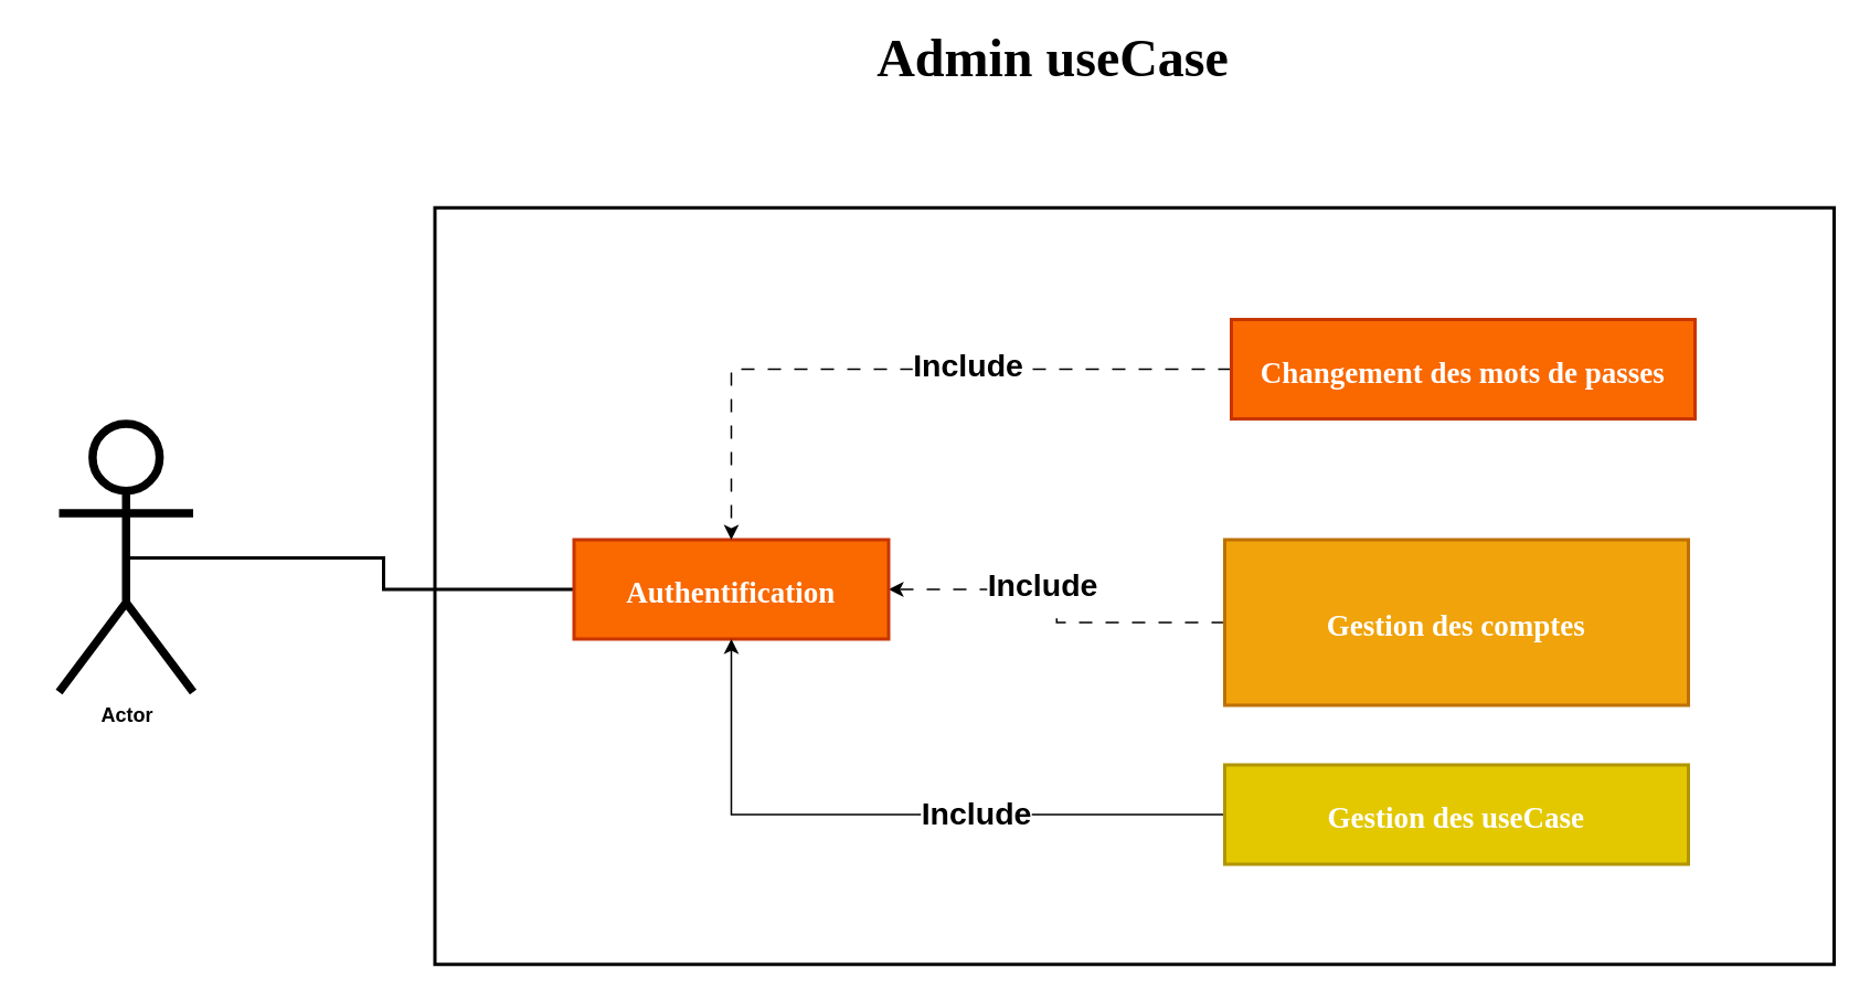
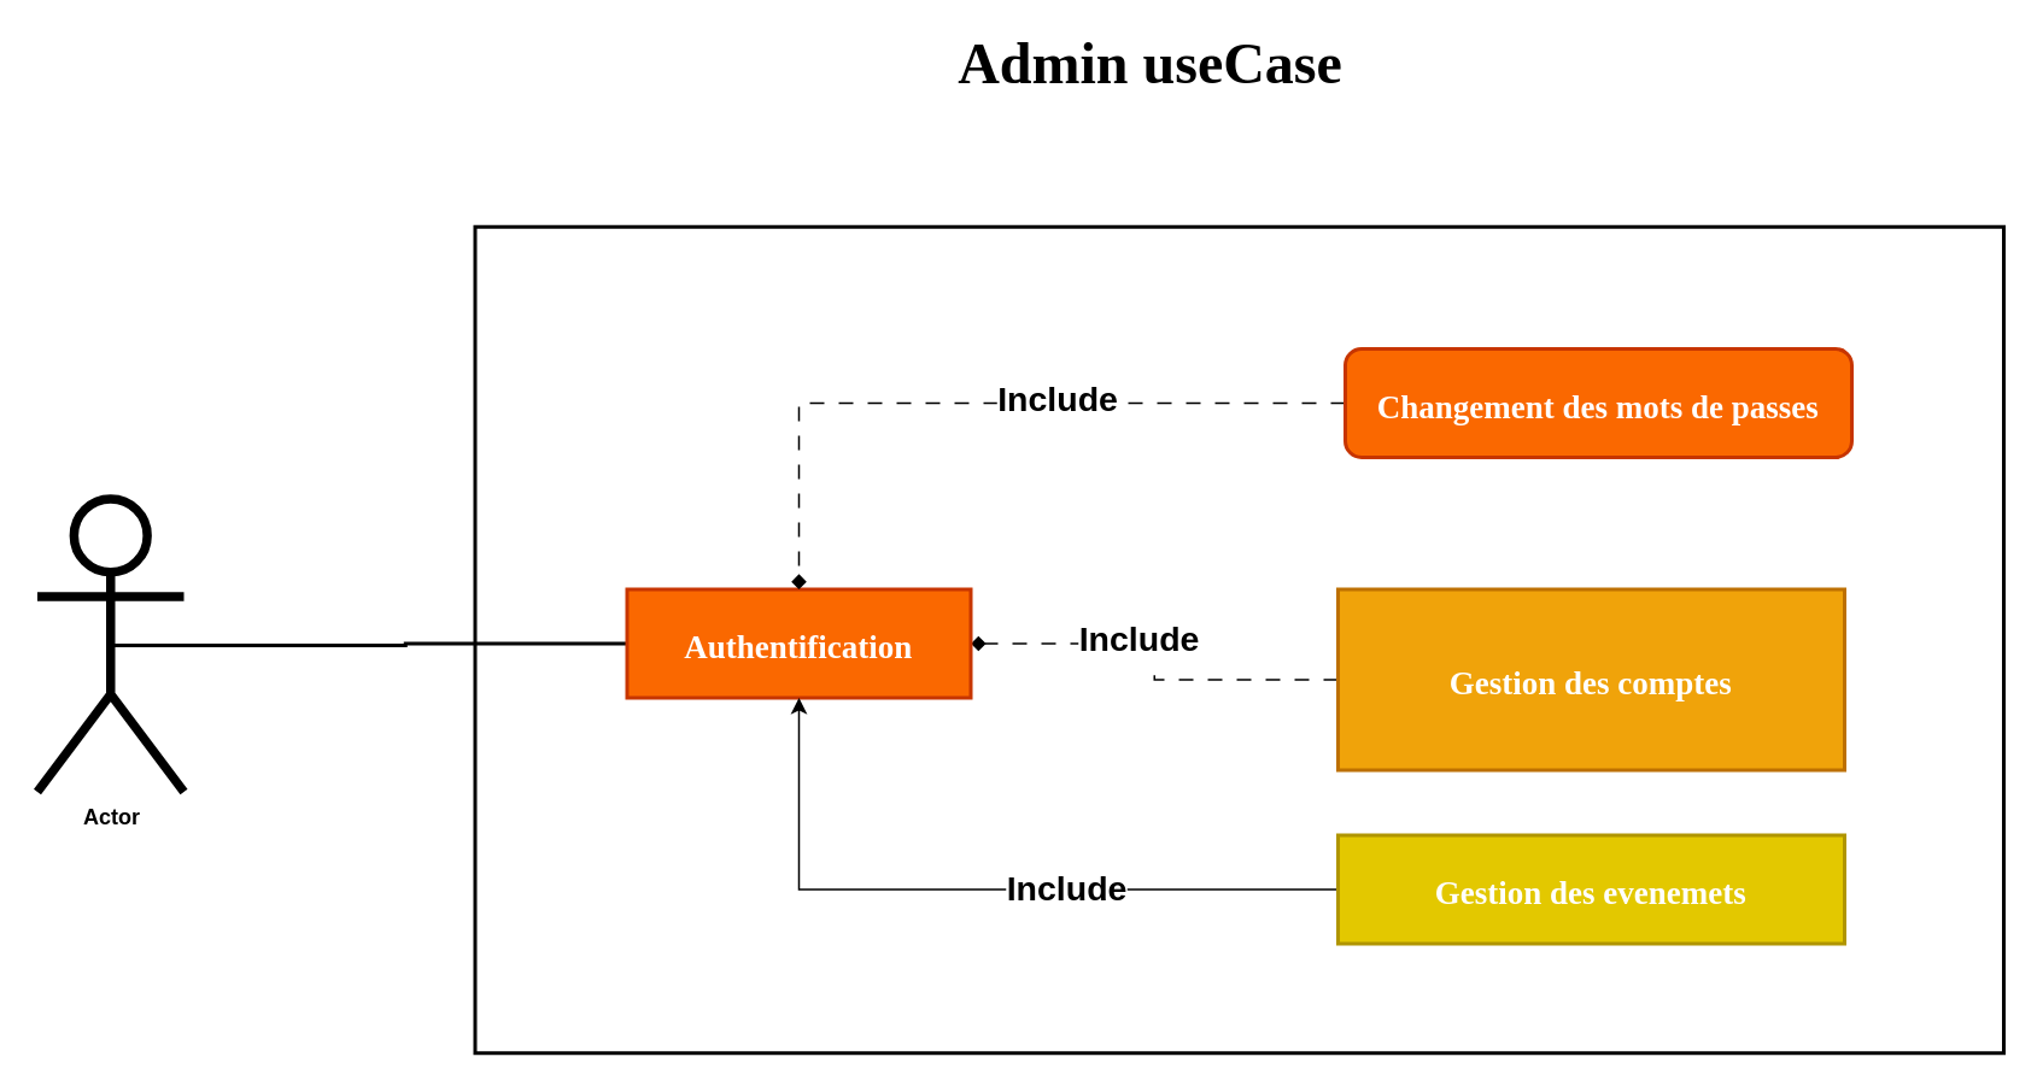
- <mxCell id="10" value="&lt;h1&gt;&lt;font size=&quot;1&quot; face=&quot;Comic Sans MS&quot;&gt;&lt;b style=&quot;font-size: 18px;&quot;&gt;Changement des mots de passes&lt;/b&gt;&lt;/font&gt;&lt;/h1&gt;" style="rounded=0;whiteSpace=wrap;html=1;fillColor=#fa6800;strokeColor=#C73500;strokeWidth=2;fontColor=#FFFFFF;" parent="1" vertex="1"><mxGeometry x="743" y="192.5" width="280" height="60" as="geometry" /></mxCell>
+ <mxCell id="10" value="&lt;h1&gt;&lt;font size=&quot;1&quot; face=&quot;Comic Sans MS&quot;&gt;&lt;b style=&quot;font-size: 18px;&quot;&gt;Changement des mots de passes&lt;/b&gt;&lt;/font&gt;&lt;/h1&gt;" style="whiteSpace=wrap;html=1;fillColor=#fa6800;strokeColor=#C73500;strokeWidth=2;fontColor=#FFFFFF;rounded=1;" parent="1" vertex="1"><mxGeometry x="743" y="192.5" width="280" height="60" as="geometry" /></mxCell>
- <mxCell id="8" style="edgeStyle=orthogonalEdgeStyle;rounded=0;orthogonalLoop=1;jettySize=auto;html=1;exitX=0;exitY=0.5;exitDx=0;exitDy=0;entryX=0.5;entryY=0;entryDx=0;entryDy=0;dashed=1;dashPattern=8 8;strokeColor=#000000;" parent="1" source="10" target="7" edge="1"><mxGeometry relative="1" as="geometry" /></mxCell>
+ <mxCell id="8" style="edgeStyle=orthogonalEdgeStyle;rounded=0;orthogonalLoop=1;jettySize=auto;html=1;exitX=0;exitY=0.5;exitDx=0;exitDy=0;entryX=0.5;entryY=0;entryDx=0;entryDy=0;dashed=1;dashPattern=8 8;strokeColor=#000000;endArrow=diamond;" parent="1" source="10" target="7" edge="1"><mxGeometry relative="1" as="geometry" /></mxCell>
- <mxCell id="4" value="Actor" style="shape=umlActor;verticalLabelPosition=bottom;verticalAlign=top;html=1;outlineConnect=0;strokeColor=#000000;fillColor=none;strokeWidth=5;fontStyle=1;fontColor=#000000;" parent="1" vertex="1"><mxGeometry x="35" y="255.5" width="81" height="162" as="geometry" /></mxCell>
+ <mxCell id="4" value="Actor" style="shape=umlActor;verticalLabelPosition=bottom;verticalAlign=top;html=1;outlineConnect=0;strokeColor=#000000;fillColor=none;strokeWidth=5;fontStyle=1;fontColor=#000000;" parent="1" vertex="1"><mxGeometry x="20" y="275.5" width="81" height="162" as="geometry" /></mxCell>
- <mxCell id="6" style="edgeStyle=orthogonalEdgeStyle;rounded=0;orthogonalLoop=1;jettySize=auto;html=1;exitX=0;exitY=0.5;exitDx=0;exitDy=0;entryX=1;entryY=0.5;entryDx=0;entryDy=0;dashed=1;dashPattern=8 8;strokeColor=#000000;" parent="1" source="11" target="7" edge="1"><mxGeometry relative="1" as="geometry" /></mxCell>
+ <mxCell id="6" style="edgeStyle=orthogonalEdgeStyle;rounded=0;orthogonalLoop=1;jettySize=auto;html=1;exitX=0;exitY=0.5;exitDx=0;exitDy=0;entryX=1;entryY=0.5;entryDx=0;entryDy=0;dashed=1;dashPattern=8 8;strokeColor=#000000;endArrow=diamond;" parent="1" source="11" target="7" edge="1"><mxGeometry relative="1" as="geometry" /></mxCell>
- <mxCell id="13" value="&lt;h1&gt;&lt;font size=&quot;1&quot; face=&quot;Comic Sans MS&quot;&gt;&lt;b style=&quot;font-size: 18px;&quot;&gt;Gestion des useCase&lt;/b&gt;&lt;/font&gt;&lt;/h1&gt;" style="rounded=0;whiteSpace=wrap;html=1;fillColor=#e3c800;strokeColor=#B09500;strokeWidth=2;fontColor=#FFFFFF;" parent="1" vertex="1"><mxGeometry x="739" y="461.5" width="280" height="60" as="geometry" /></mxCell>
+ <mxCell id="13" value="&lt;h1&gt;&lt;font size=&quot;1&quot; face=&quot;Comic Sans MS&quot;&gt;&lt;b style=&quot;font-size: 18px;&quot;&gt;Gestion des evenemets&lt;/b&gt;&lt;/font&gt;&lt;/h1&gt;" style="rounded=0;whiteSpace=wrap;html=1;fillColor=#e3c800;strokeColor=#B09500;strokeWidth=2;fontColor=#FFFFFF;" parent="1" vertex="1"><mxGeometry x="739" y="461.5" width="280" height="60" as="geometry" /></mxCell>
